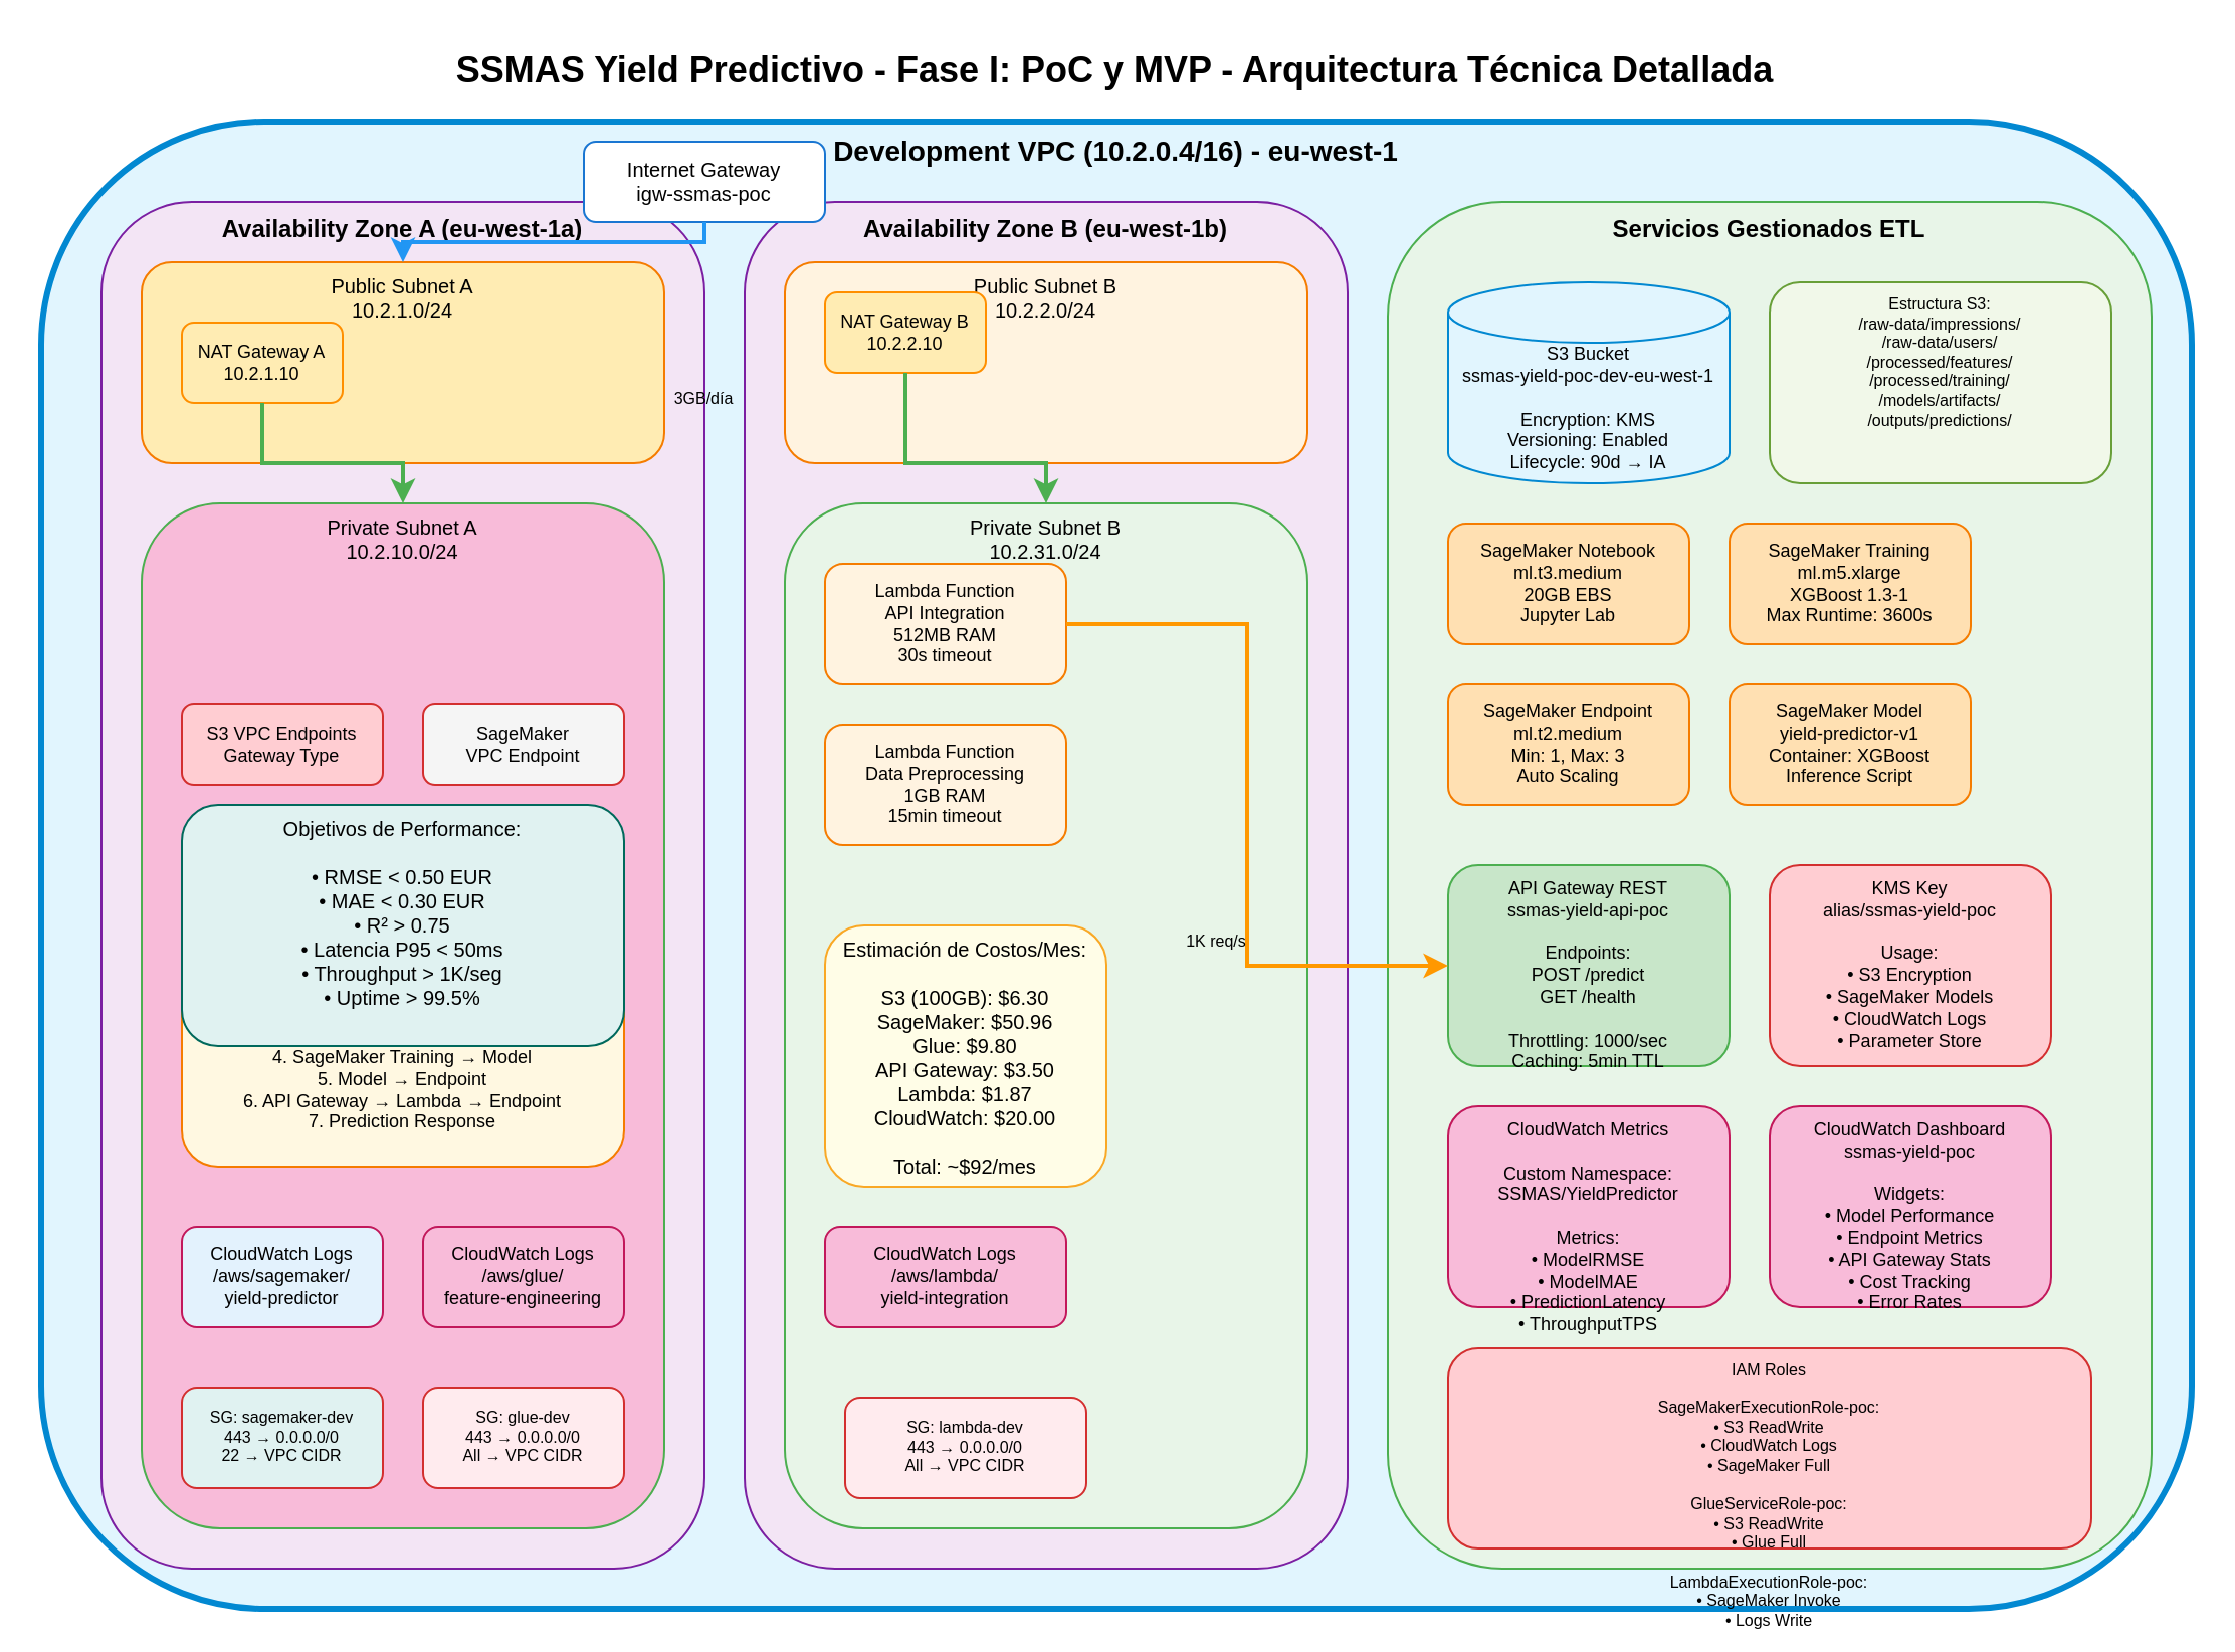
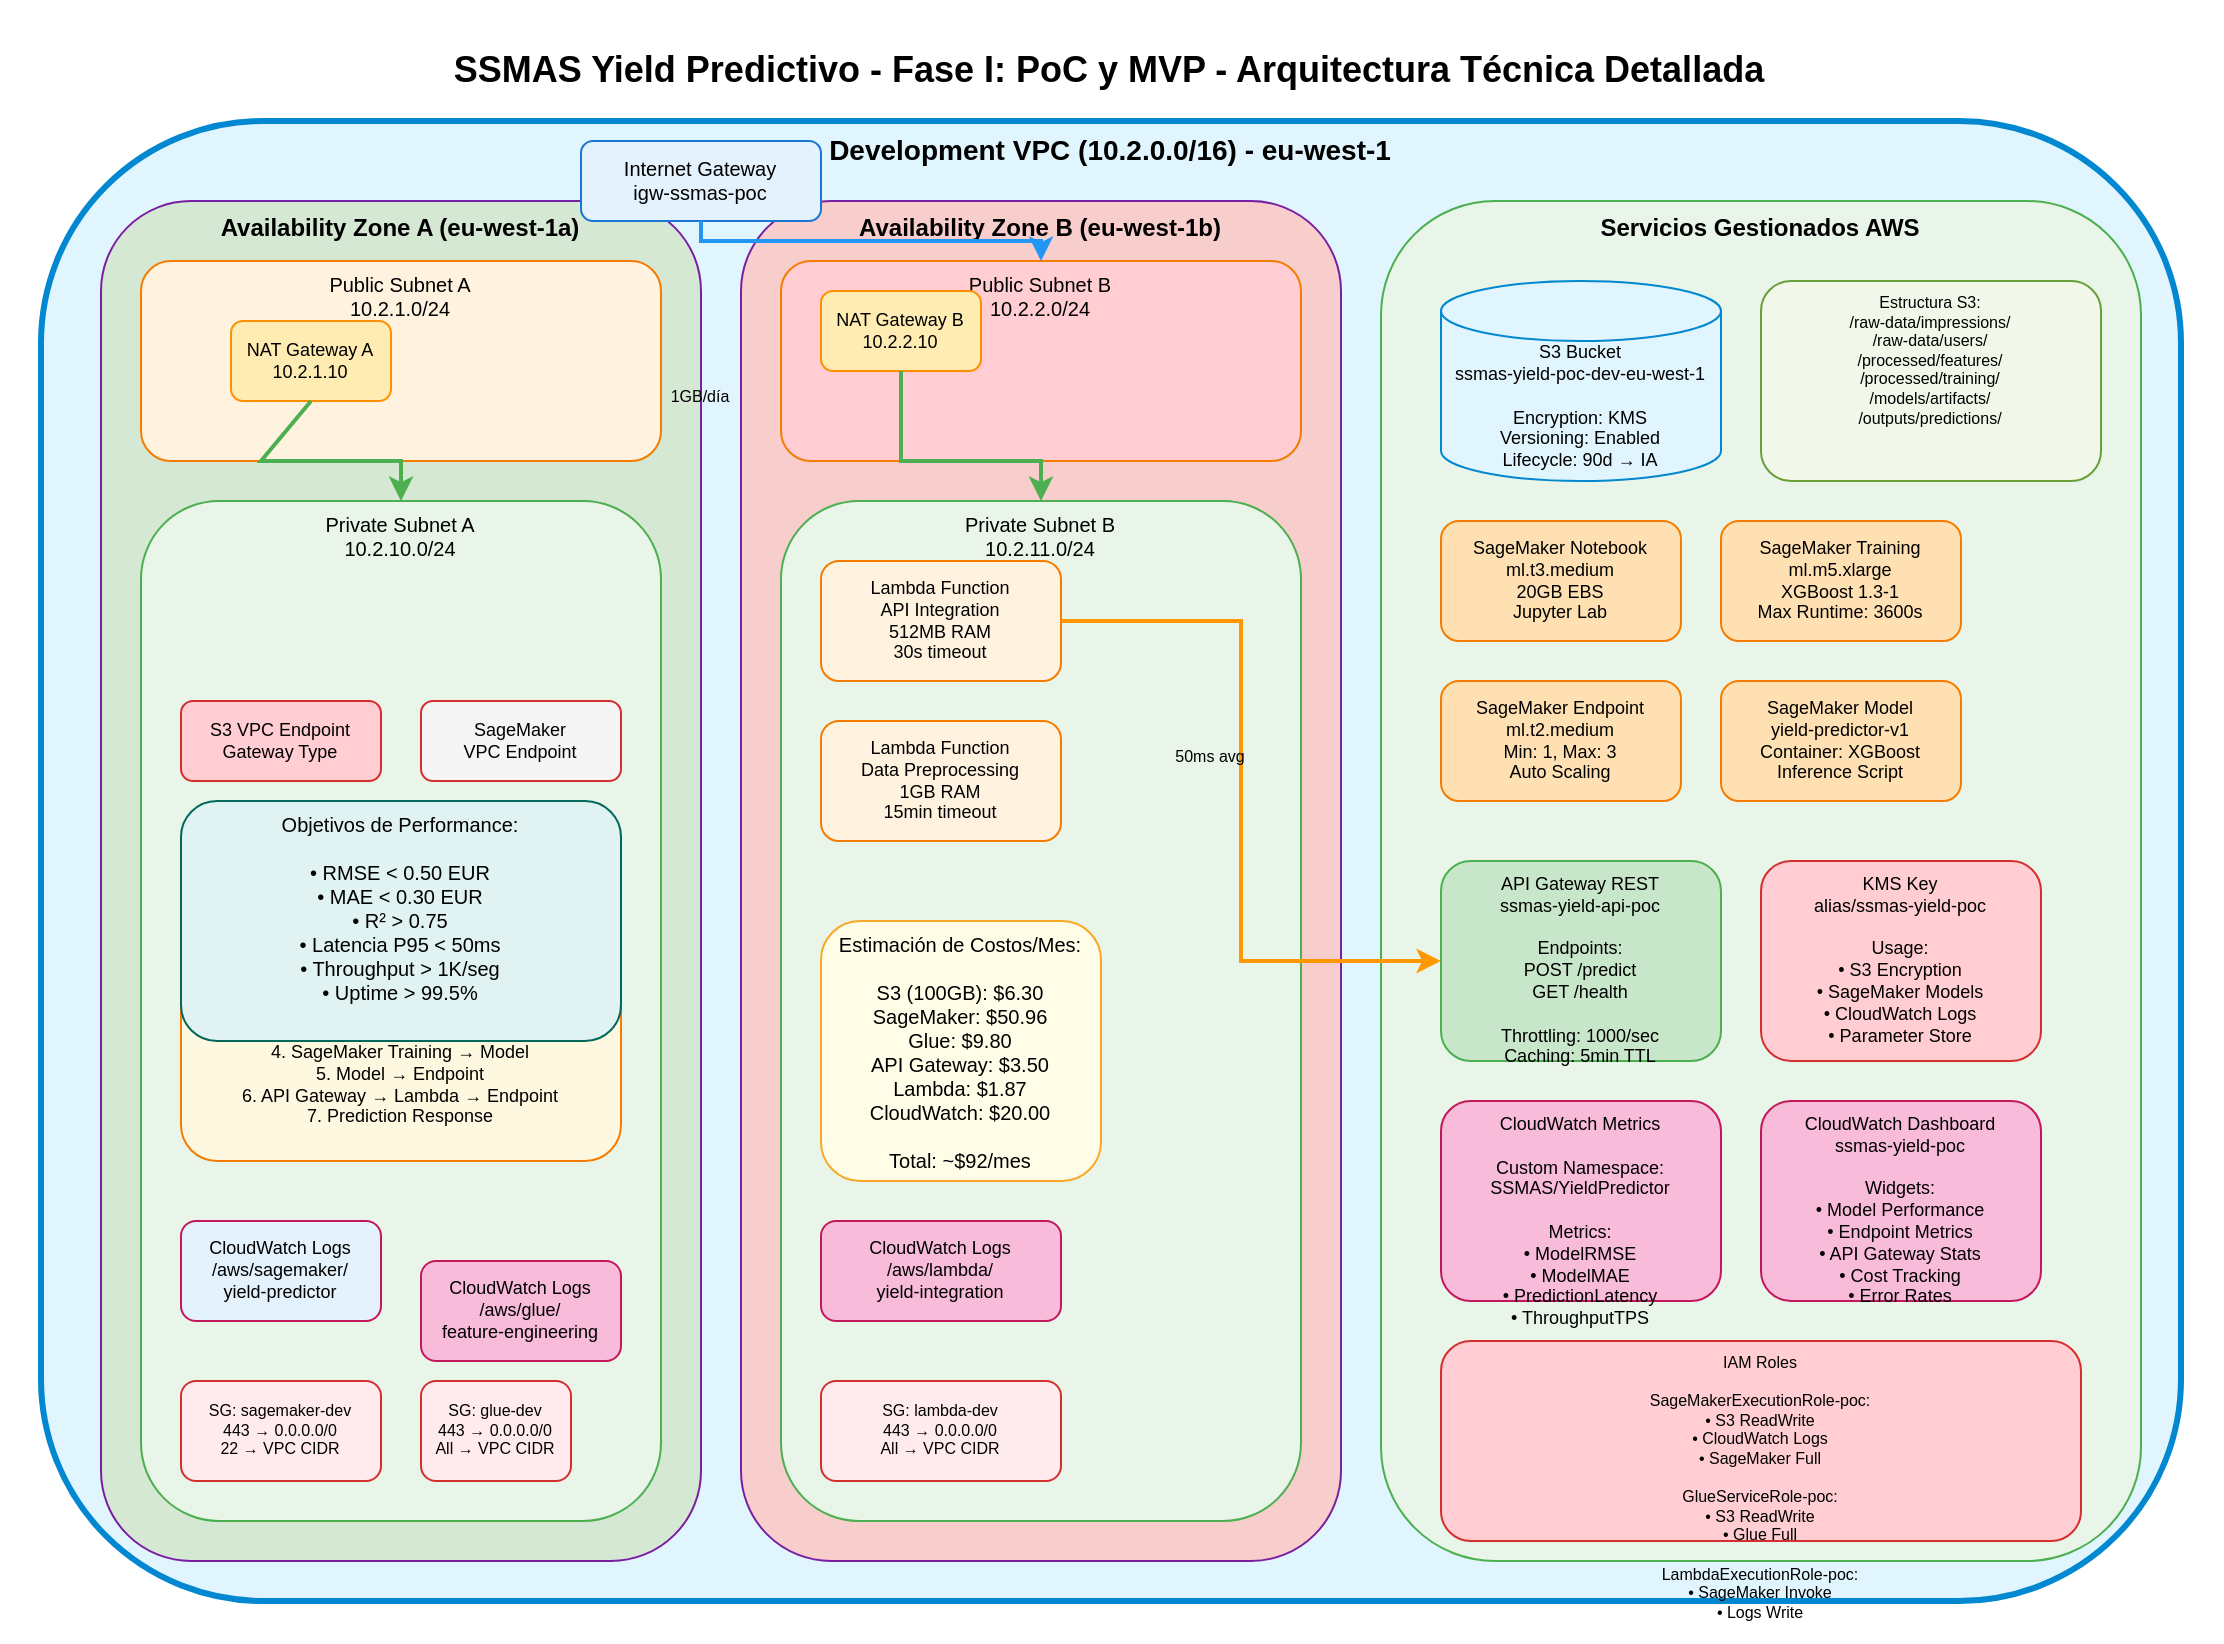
- <mxCell id="3" value="Development VPC (10.2.0.4/16) - eu-west-1" style="rounded=1;whiteSpace=wrap;html=1;verticalAlign=top;fontSize=14;fontStyle=1;fillColor=#E1F5FE;strokeColor=#0288D1;strokeWidth=3;" vertex="1" parent="1"><mxGeometry x="20" y="60" width="1070" height="740" as="geometry" /></mxCell>
+ <mxCell id="3" value="Development VPC (10.2.0.0/16) - eu-west-1" style="rounded=1;whiteSpace=wrap;html=1;verticalAlign=top;fontSize=14;fontStyle=1;fillColor=#E1F5FE;strokeColor=#0288D1;strokeWidth=3;" vertex="1" parent="1"><mxGeometry x="20" y="60" width="1070" height="740" as="geometry" /></mxCell>
- <mxCell id="11" value="Internet Gateway&#10;igw-ssmas-poc" style="rounded=1;whiteSpace=wrap;html=1;fillColor=#ffffff;strokeColor=#1976D2;fontSize=10;" vertex="1" parent="1"><mxGeometry x="290" y="70" width="120" height="40" as="geometry" /></mxCell>
+ <mxCell id="11" value="Internet Gateway&#10;igw-ssmas-poc" style="rounded=1;whiteSpace=wrap;html=1;fillColor=#E3F2FD;strokeColor=#1976D2;fontSize=10;" vertex="1" parent="1"><mxGeometry x="290" y="70" width="120" height="40" as="geometry" /></mxCell>
- <mxCell id="4" value="Availability Zone A (eu-west-1a)" style="rounded=1;whiteSpace=wrap;html=1;verticalAlign=top;fontSize=12;fontStyle=1;fillColor=#F3E5F5;strokeColor=#7B1FA2;" vertex="1" parent="1"><mxGeometry x="50" y="100" width="300" height="680" as="geometry" /></mxCell>
+ <mxCell id="4" value="Availability Zone A (eu-west-1a)" style="rounded=1;whiteSpace=wrap;html=1;verticalAlign=top;fontSize=12;fontStyle=1;fillColor=#d5e8d4;strokeColor=#7B1FA2;" vertex="1" parent="1"><mxGeometry x="50" y="100" width="300" height="680" as="geometry" /></mxCell>
- <mxCell id="5" value="Availability Zone B (eu-west-1b)" style="rounded=1;whiteSpace=wrap;html=1;verticalAlign=top;fontSize=12;fontStyle=1;fillColor=#F3E5F5;strokeColor=#7B1FA2;" vertex="1" parent="1"><mxGeometry x="370" y="100" width="300" height="680" as="geometry" /></mxCell>
+ <mxCell id="5" value="Availability Zone B (eu-west-1b)" style="rounded=1;whiteSpace=wrap;html=1;verticalAlign=top;fontSize=12;fontStyle=1;fillColor=#f8cecc;strokeColor=#7B1FA2;" vertex="1" parent="1"><mxGeometry x="370" y="100" width="300" height="680" as="geometry" /></mxCell>
- <mxCell id="6" value="Servicios Gestionados ETL" style="rounded=1;whiteSpace=wrap;html=1;verticalAlign=top;fontSize=12;fontStyle=1;fillColor=#E8F5E8;strokeColor=#4CAF50;" vertex="1" parent="1"><mxGeometry x="690" y="100" width="380" height="680" as="geometry" /></mxCell>
+ <mxCell id="6" value="Servicios Gestionados AWS" style="rounded=1;whiteSpace=wrap;html=1;verticalAlign=top;fontSize=12;fontStyle=1;fillColor=#E8F5E8;strokeColor=#4CAF50;" vertex="1" parent="1"><mxGeometry x="690" y="100" width="380" height="680" as="geometry" /></mxCell>
- <mxCell id="36" value="" style="endArrow=classic;html=1;rounded=0;strokeWidth=2;strokeColor=#2196F3;exitX=0.5;exitY=1;exitDx=0;exitDy=0;entryX=0.5;entryY=0;entryDx=0;entryDy=0;" edge="1" parent="1" source="11" target="7"><mxGeometry width="50" height="50" relative="1" as="geometry"><mxPoint x="350" y="110" as="sourcePoint" /><mxPoint x="200" y="130" as="targetPoint" /><Array as="points"><mxPoint x="350" y="120" /><mxPoint x="200" y="120" /></Array></mxGeometry></mxCell>
+ <mxCell id="37" value="" style="endArrow=classic;html=1;rounded=0;strokeWidth=2;strokeColor=#2196F3;exitX=0.5;exitY=1;exitDx=0;exitDy=0;entryX=0.5;entryY=0;entryDx=0;entryDy=0;" edge="1" parent="1" source="11" target="8"><mxGeometry width="50" height="50" relative="1" as="geometry"><mxPoint x="350" y="110" as="sourcePoint" /><mxPoint x="520" y="130" as="targetPoint" /><Array as="points"><mxPoint x="350" y="120" /><mxPoint x="520" y="120" /></Array></mxGeometry></mxCell>
- <mxCell id="9" value="NAT Gateway A&#10;10.2.1.10" style="rounded=1;whiteSpace=wrap;html=1;fillColor=#FFECB3;strokeColor=#FF8F00;fontSize=9;" vertex="1" parent="1"><mxGeometry x="90" y="160" width="80" height="40" as="geometry" /></mxCell>
+ <mxCell id="9" value="NAT Gateway A&#10;10.2.1.10" style="rounded=1;whiteSpace=wrap;html=1;fillColor=#FFECB3;strokeColor=#FF8F00;fontSize=9;" vertex="1" parent="1"><mxGeometry x="115" y="160" width="80" height="40" as="geometry" /></mxCell>
- <mxCell id="7" value="Public Subnet A&#10;10.2.1.0/24" style="rounded=1;whiteSpace=wrap;html=1;verticalAlign=top;fontSize=10;fillColor=#ffecb3;strokeColor=#F57C00;" vertex="1" parent="1"><mxGeometry x="70" y="130" width="260" height="100" as="geometry" /></mxCell>
+ <mxCell id="7" value="Public Subnet A&#10;10.2.1.0/24" style="rounded=1;whiteSpace=wrap;html=1;verticalAlign=top;fontSize=10;fillColor=#FFF3E0;strokeColor=#F57C00;" vertex="1" parent="1"><mxGeometry x="70" y="130" width="260" height="100" as="geometry" /></mxCell>
- <mxCell id="8" value="Public Subnet B&#10;10.2.2.0/24" style="rounded=1;whiteSpace=wrap;html=1;verticalAlign=top;fontSize=10;fillColor=#FFF3E0;strokeColor=#F57C00;" vertex="1" parent="1"><mxGeometry x="390" y="130" width="260" height="100" as="geometry" /></mxCell>
+ <mxCell id="8" value="Public Subnet B&#10;10.2.2.0/24" style="rounded=1;whiteSpace=wrap;html=1;verticalAlign=top;fontSize=10;fillColor=#ffcdd2;strokeColor=#F57C00;" vertex="1" parent="1"><mxGeometry x="390" y="130" width="260" height="100" as="geometry" /></mxCell>
- <mxCell id="43" value="3GB/día" style="text;html=1;strokeColor=none;fillColor=none;align=center;verticalAlign=middle;whiteSpace=wrap;rounded=0;fontSize=8;" vertex="1" parent="1"><mxGeometry x="330" y="190" width="40" height="15" as="geometry" /></mxCell>
+ <mxCell id="43" value="1GB/día" style="text;html=1;strokeColor=none;fillColor=none;align=center;verticalAlign=middle;whiteSpace=wrap;rounded=0;fontSize=8;" vertex="1" parent="1"><mxGeometry x="330" y="190" width="40" height="15" as="geometry" /></mxCell>
- <mxCell id="12" value="Private Subnet A&#10;10.2.10.0/24" style="rounded=1;whiteSpace=wrap;html=1;verticalAlign=top;fontSize=10;fillColor=#f8bbd9;strokeColor=#4CAF50;" vertex="1" parent="1"><mxGeometry x="70" y="250" width="260" height="510" as="geometry" /></mxCell>
+ <mxCell id="12" value="Private Subnet A&#10;10.2.10.0/24" style="rounded=1;whiteSpace=wrap;html=1;verticalAlign=top;fontSize=10;fillColor=#E8F5E8;strokeColor=#4CAF50;" vertex="1" parent="1"><mxGeometry x="70" y="250" width="260" height="510" as="geometry" /></mxCell>
- <mxCell id="13" value="Private Subnet B&#10;10.2.31.0/24" style="rounded=1;whiteSpace=wrap;html=1;verticalAlign=top;fontSize=10;fillColor=#E8F5E8;strokeColor=#4CAF50;" vertex="1" parent="1"><mxGeometry x="390" y="250" width="260" height="510" as="geometry" /></mxCell>
+ <mxCell id="13" value="Private Subnet B&#10;10.2.11.0/24" style="rounded=1;whiteSpace=wrap;html=1;verticalAlign=top;fontSize=10;fillColor=#E8F5E8;strokeColor=#4CAF50;" vertex="1" parent="1"><mxGeometry x="390" y="250" width="260" height="510" as="geometry" /></mxCell>
- <mxCell id="14" value="S3 VPC Endpoints&#10;Gateway Type" style="rounded=1;whiteSpace=wrap;html=1;fillColor=#FFCDD2;strokeColor=#D32F2F;fontSize=9;" vertex="1" parent="1"><mxGeometry x="90" y="350" width="100" height="40" as="geometry" /></mxCell>
+ <mxCell id="14" value="S3 VPC Endpoint&#10;Gateway Type" style="rounded=1;whiteSpace=wrap;html=1;fillColor=#FFCDD2;strokeColor=#D32F2F;fontSize=9;" vertex="1" parent="1"><mxGeometry x="90" y="350" width="100" height="40" as="geometry" /></mxCell>
+ <mxCell id="44" value="50ms avg" style="text;html=1;strokeColor=none;fillColor=none;align=center;verticalAlign=middle;whiteSpace=wrap;rounded=0;fontSize=8;" vertex="1" parent="1"><mxGeometry x="580" y="370" width="50" height="15" as="geometry" /></mxCell>
- <mxCell id="45" value="1K req/s" style="text;html=1;strokeColor=none;fillColor=none;align=center;verticalAlign=middle;whiteSpace=wrap;rounded=0;fontSize=8;" vertex="1" parent="1"><mxGeometry x="580" y="460" width="50" height="15" as="geometry" /></mxCell>
- <mxCell id="19" value="CloudWatch Logs&#10;/aws/glue/&#10;feature-engineering" style="rounded=1;whiteSpace=wrap;html=1;fillColor=#F8BBD9;strokeColor=#C2185B;fontSize=9;" vertex="1" parent="1"><mxGeometry x="210" y="610" width="100" height="50" as="geometry" /></mxCell>
+ <mxCell id="19" value="CloudWatch Logs&#10;/aws/glue/&#10;feature-engineering" style="rounded=1;whiteSpace=wrap;html=1;fillColor=#F8BBD9;strokeColor=#C2185B;fontSize=9;" vertex="1" parent="1"><mxGeometry x="210" y="630" width="100" height="50" as="geometry" /></mxCell>
- <mxCell id="21" value="SG: sagemaker-dev&#10;443 → 0.0.0.0/0&#10;22 → VPC CIDR" style="rounded=1;whiteSpace=wrap;html=1;fillColor=#e0f2f1;strokeColor=#D32F2F;fontSize=8;" vertex="1" parent="1"><mxGeometry x="90" y="690" width="100" height="50" as="geometry" /></mxCell>
+ <mxCell id="21" value="SG: sagemaker-dev&#10;443 → 0.0.0.0/0&#10;22 → VPC CIDR" style="rounded=1;whiteSpace=wrap;html=1;fillColor=#FFEBEE;strokeColor=#D32F2F;fontSize=8;" vertex="1" parent="1"><mxGeometry x="90" y="690" width="100" height="50" as="geometry" /></mxCell>
- <mxCell id="22" value="SG: glue-dev&#10;443 → 0.0.0.0/0&#10;All → VPC CIDR" style="rounded=1;whiteSpace=wrap;html=1;fillColor=#FFEBEE;strokeColor=#D32F2F;fontSize=8;" vertex="1" parent="1"><mxGeometry x="210" y="690" width="100" height="50" as="geometry" /></mxCell>
+ <mxCell id="22" value="SG: glue-dev&#10;443 → 0.0.0.0/0&#10;All → VPC CIDR" style="rounded=1;whiteSpace=wrap;html=1;fillColor=#FFEBEE;strokeColor=#D32F2F;fontSize=8;" vertex="1" parent="1"><mxGeometry x="210" y="690" width="75" height="50" as="geometry" /></mxCell>
- <mxCell id="23" value="SG: lambda-dev&#10;443 → 0.0.0.0/0&#10;All → VPC CIDR" style="rounded=1;whiteSpace=wrap;html=1;fillColor=#FFEBEE;strokeColor=#D32F2F;fontSize=8;" vertex="1" parent="1"><mxGeometry x="420" y="695" width="120" height="50" as="geometry" /></mxCell>
+ <mxCell id="23" value="SG: lambda-dev&#10;443 → 0.0.0.0/0&#10;All → VPC CIDR" style="rounded=1;whiteSpace=wrap;html=1;fillColor=#FFEBEE;strokeColor=#D32F2F;fontSize=8;" vertex="1" parent="1"><mxGeometry x="410" y="690" width="120" height="50" as="geometry" /></mxCell>
